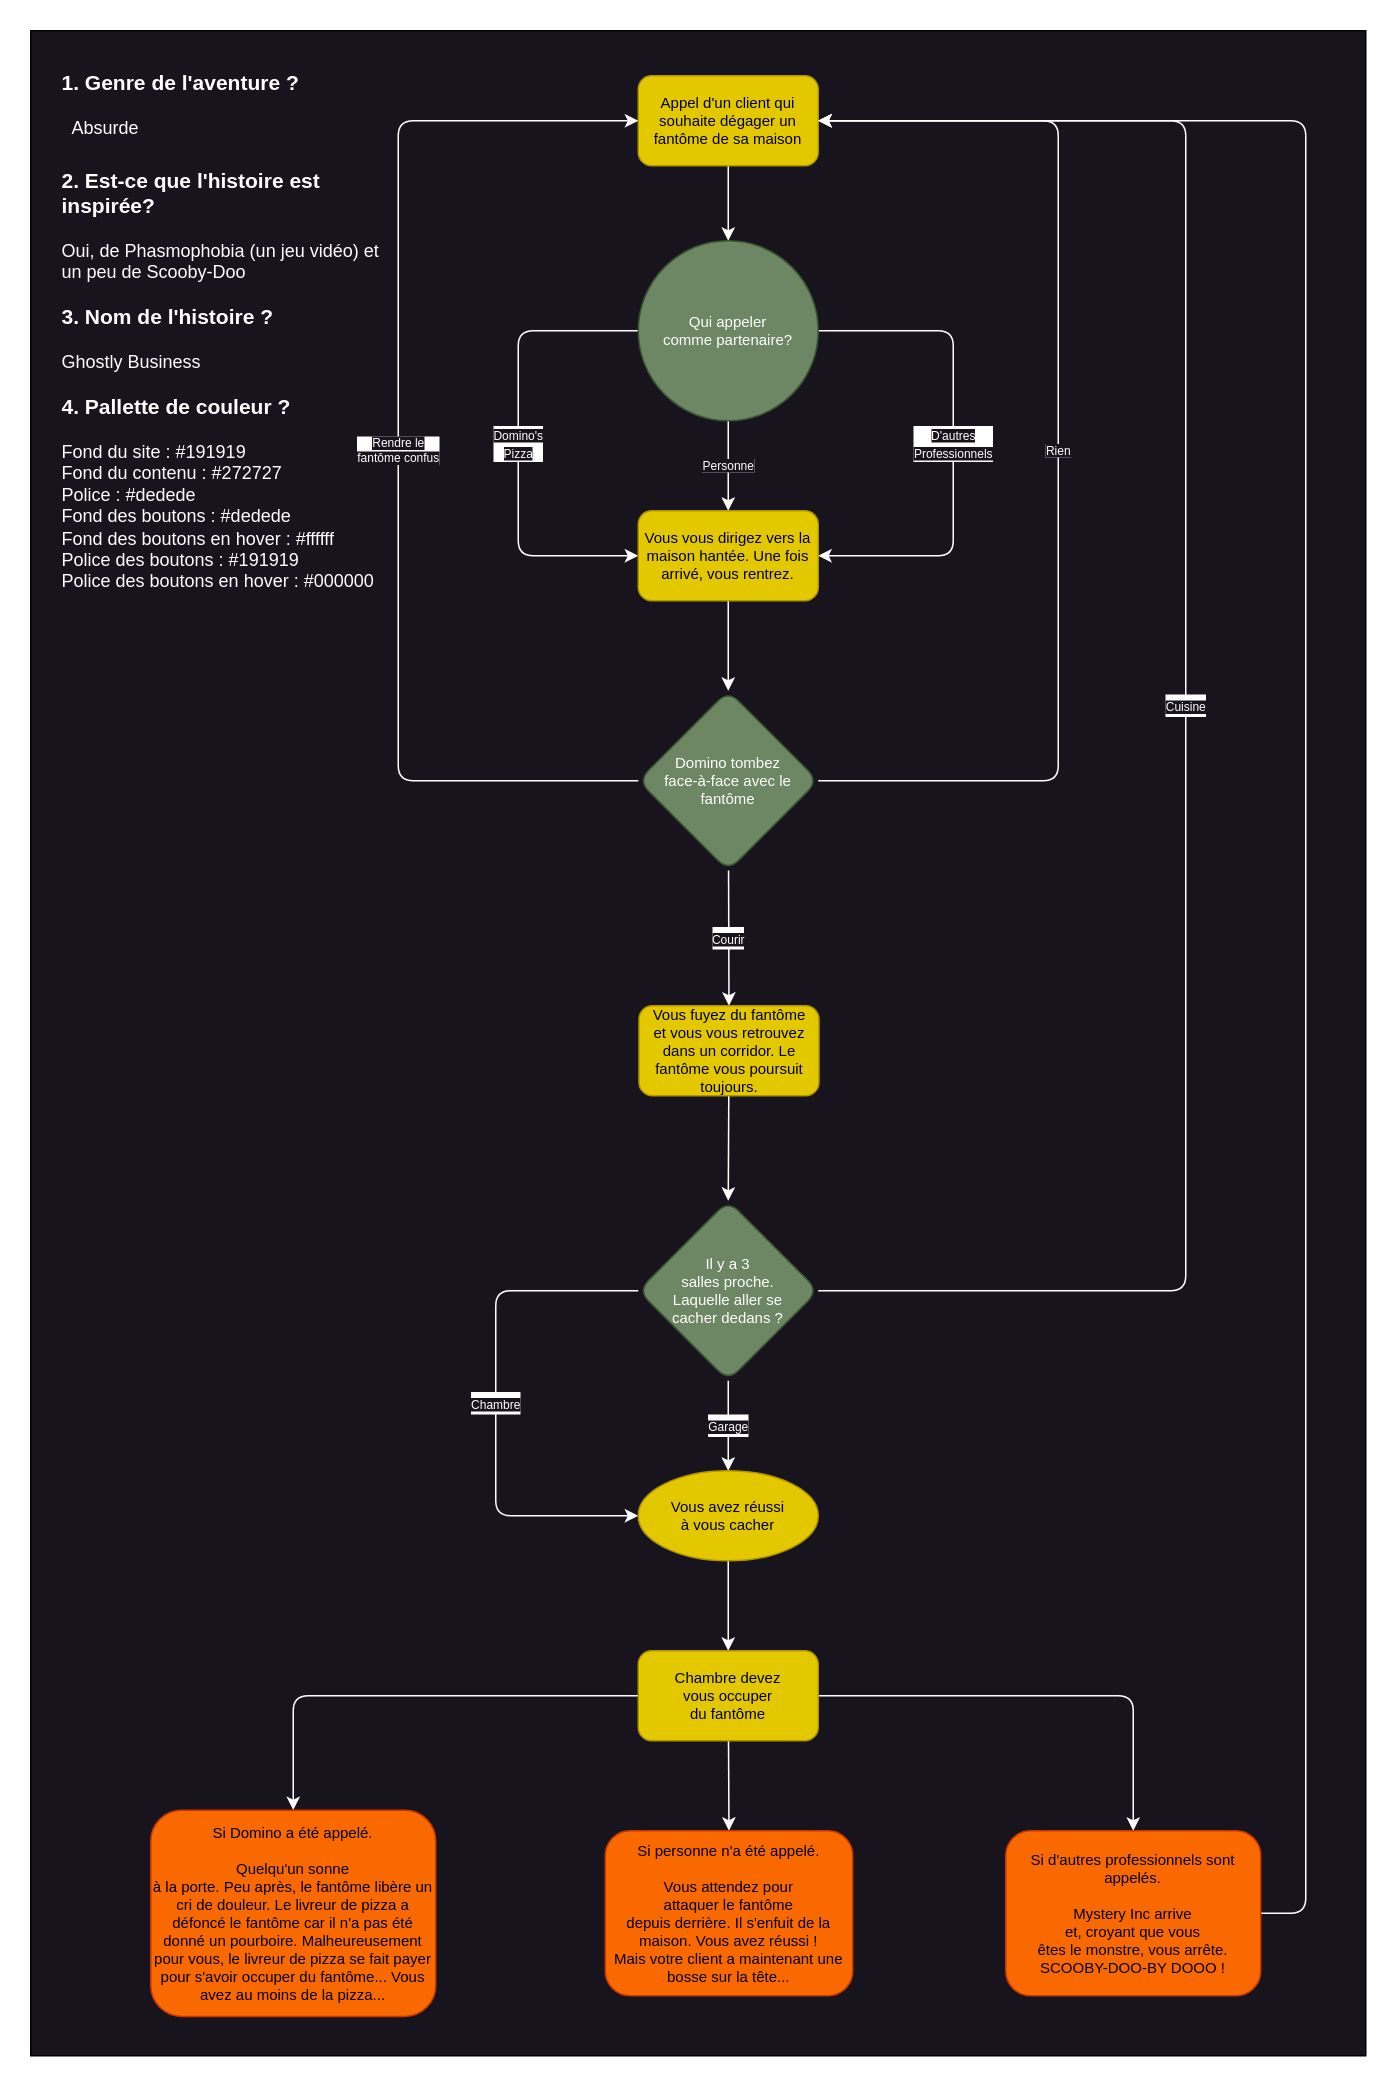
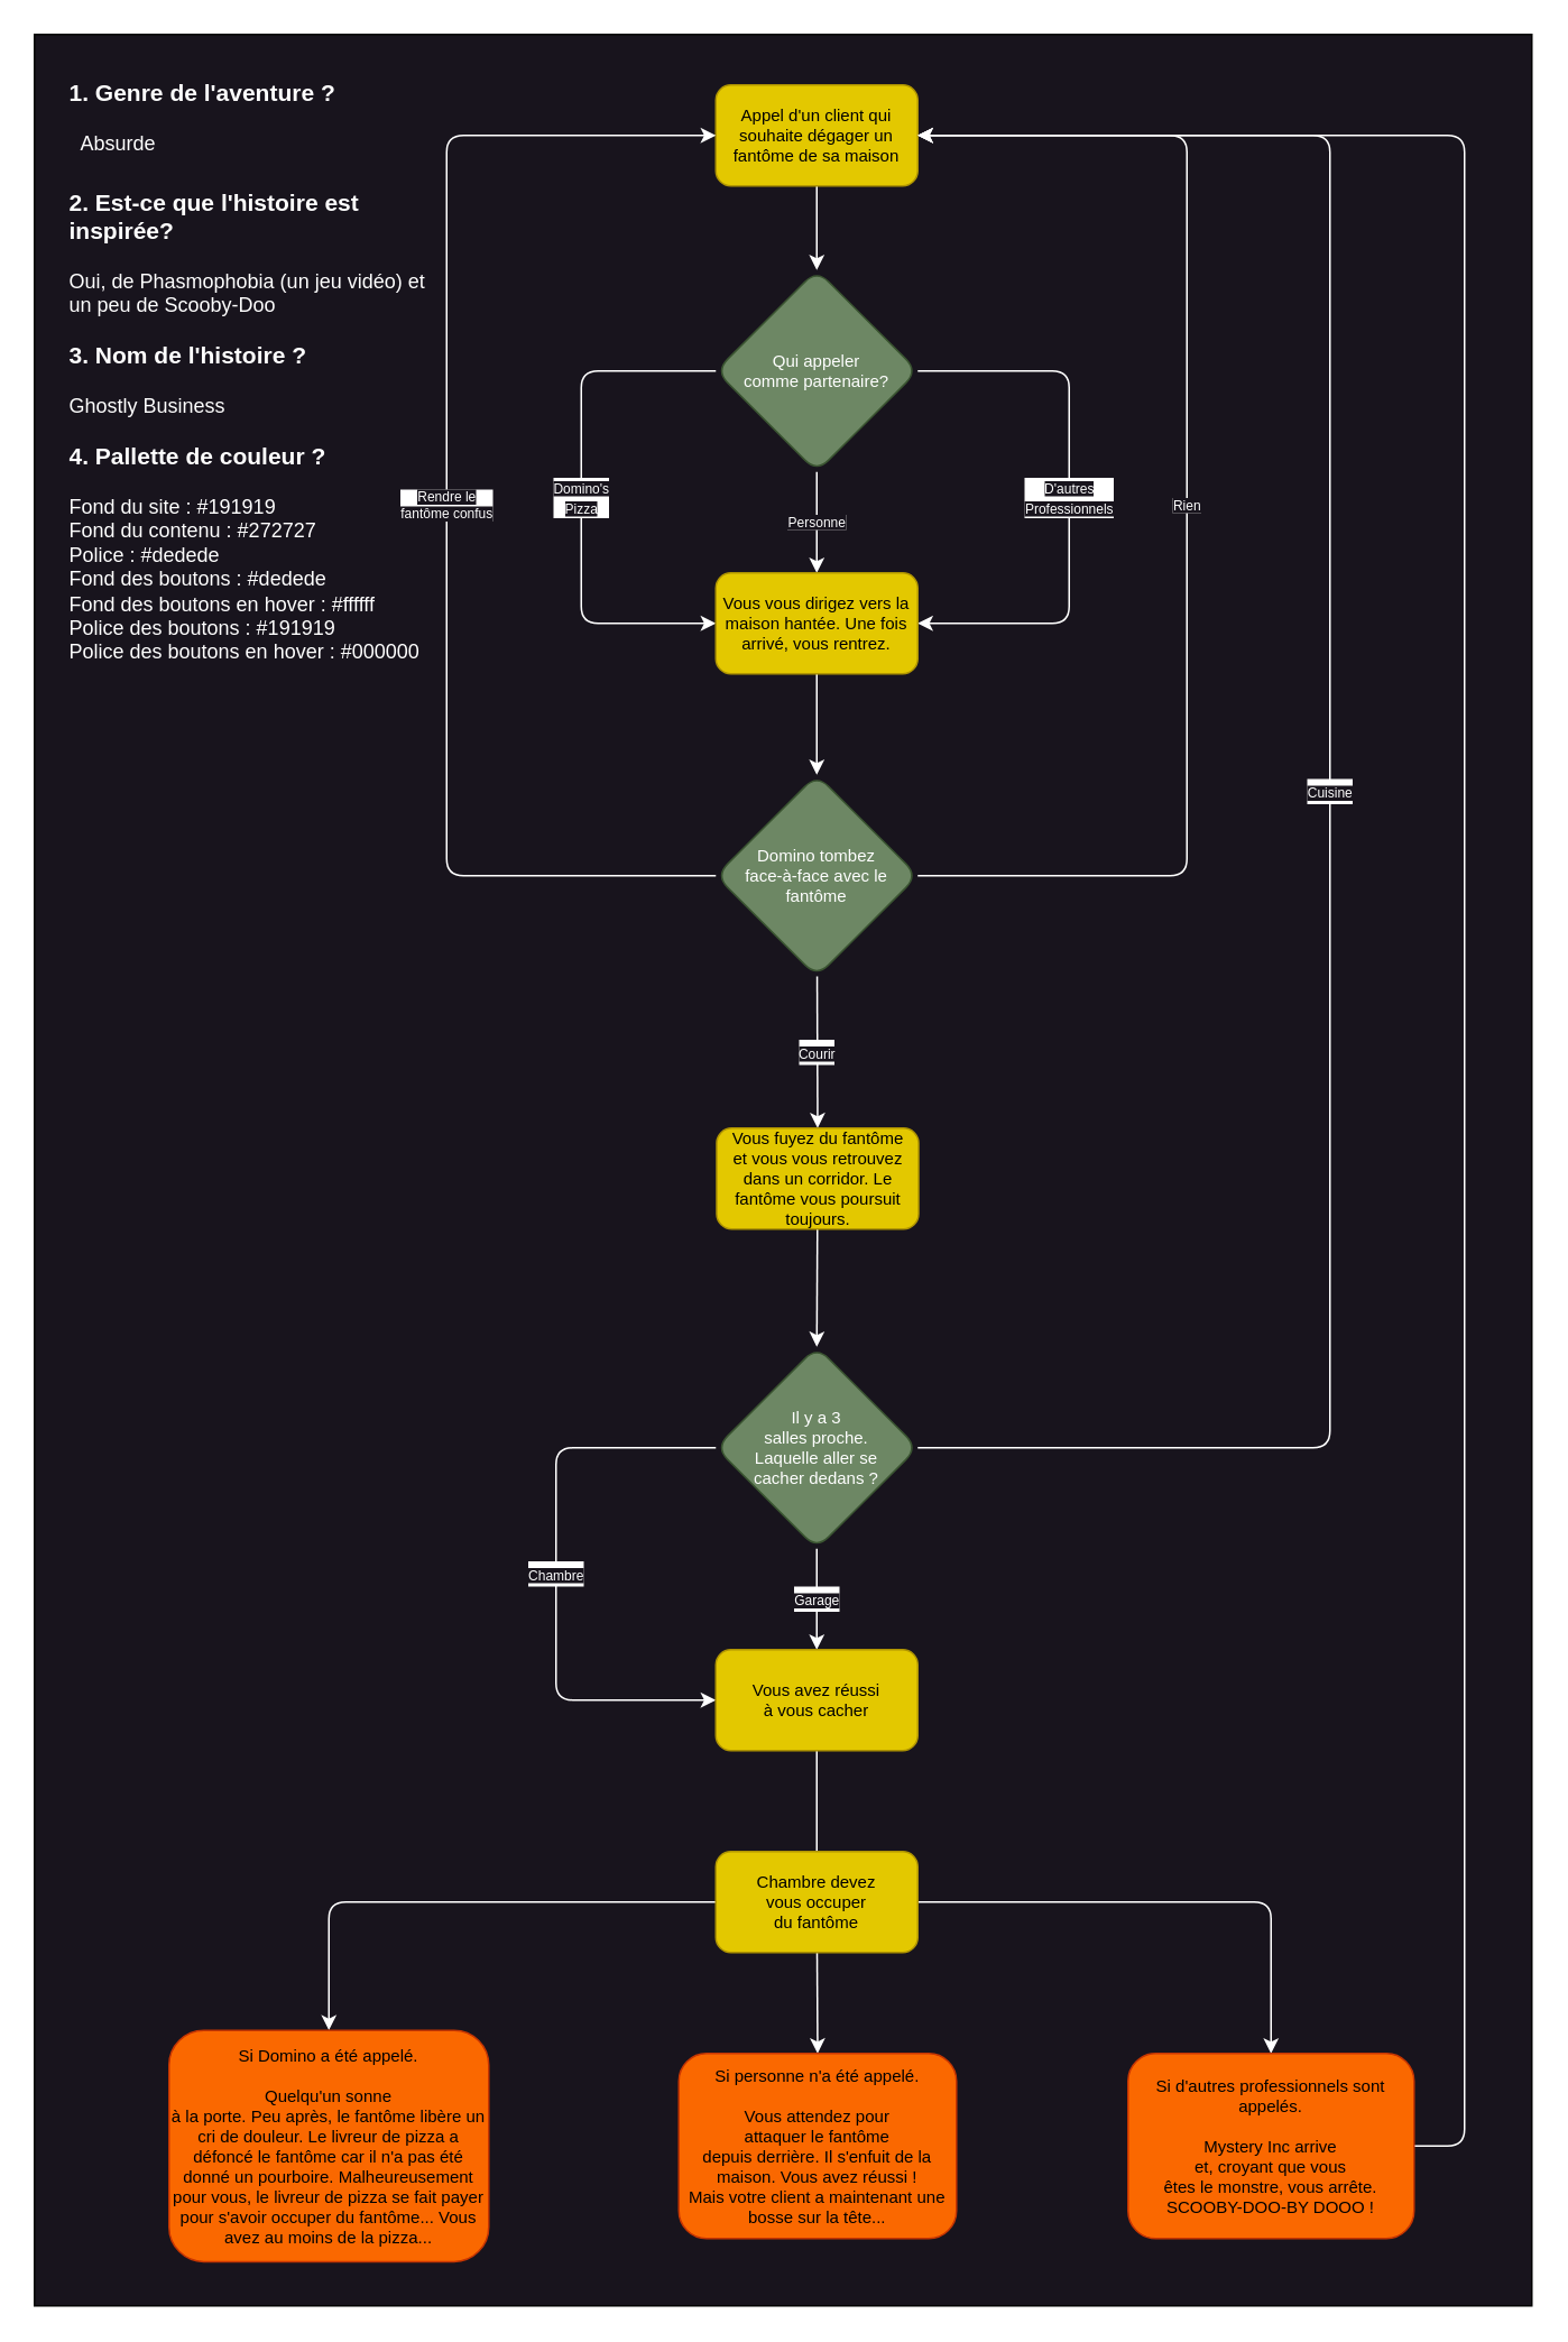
- <mxCell id="8" value="&lt;span style=&quot;font-size: 10px;&quot;&gt;Qui appeler&lt;br&gt;comme partenaire?&lt;br&gt;&lt;/span&gt;" style="ellipse;whiteSpace=wrap;html=1;fontSize=8;fillColor=#6d8764;fontColor=#ffffff;strokeColor=#3A5431;" parent="1" vertex="1"><mxGeometry x="425" y="160" width="120" height="120" as="geometry" /></mxCell>
+ <mxCell id="8" value="&lt;span style=&quot;font-size: 10px;&quot;&gt;Qui appeler&lt;br&gt;comme partenaire?&lt;br&gt;&lt;/span&gt;" style="rhombus;whiteSpace=wrap;html=1;fontSize=8;rounded=1;fillColor=#6d8764;fontColor=#ffffff;strokeColor=#3A5431;" parent="1" vertex="1"><mxGeometry x="425" y="160" width="120" height="120" as="geometry" /></mxCell>
- <mxCell id="20" value="&lt;span style=&quot;font-size: 10px;&quot;&gt;Vous avez réussi&lt;br&gt;à vous cacher&lt;br&gt;&lt;/span&gt;" style="ellipse;whiteSpace=wrap;html=1;fontSize=8;fillColor=#e3c800;fontColor=#000000;strokeColor=#B09500;" parent="1" vertex="1"><mxGeometry x="425" y="980" width="120" height="60" as="geometry" /></mxCell>
+ <mxCell id="20" value="&lt;span style=&quot;font-size: 10px;&quot;&gt;Vous avez réussi&lt;br&gt;à vous cacher&lt;br&gt;&lt;/span&gt;" style="rounded=1;whiteSpace=wrap;html=1;fontSize=8;fillColor=#e3c800;fontColor=#000000;strokeColor=#B09500;" parent="1" vertex="1"><mxGeometry x="425" y="980" width="120" height="60" as="geometry" /></mxCell>
- <mxCell id="19" style="edgeStyle=none;html=1;entryX=0.5;entryY=0;entryDx=0;entryDy=0;fontSize=8;strokeColor=#FFFFFF;" parent="1" source="20" target="24" edge="1"><mxGeometry relative="1" as="geometry" /></mxCell>
+ <mxCell id="19" style="edgeStyle=none;html=1;entryX=0.5;entryY=0;entryDx=0;entryDy=0;fontSize=8;strokeColor=#FFFFFF;endArrow=none;" parent="1" source="20" target="24" edge="1"><mxGeometry relative="1" as="geometry" /></mxCell>
